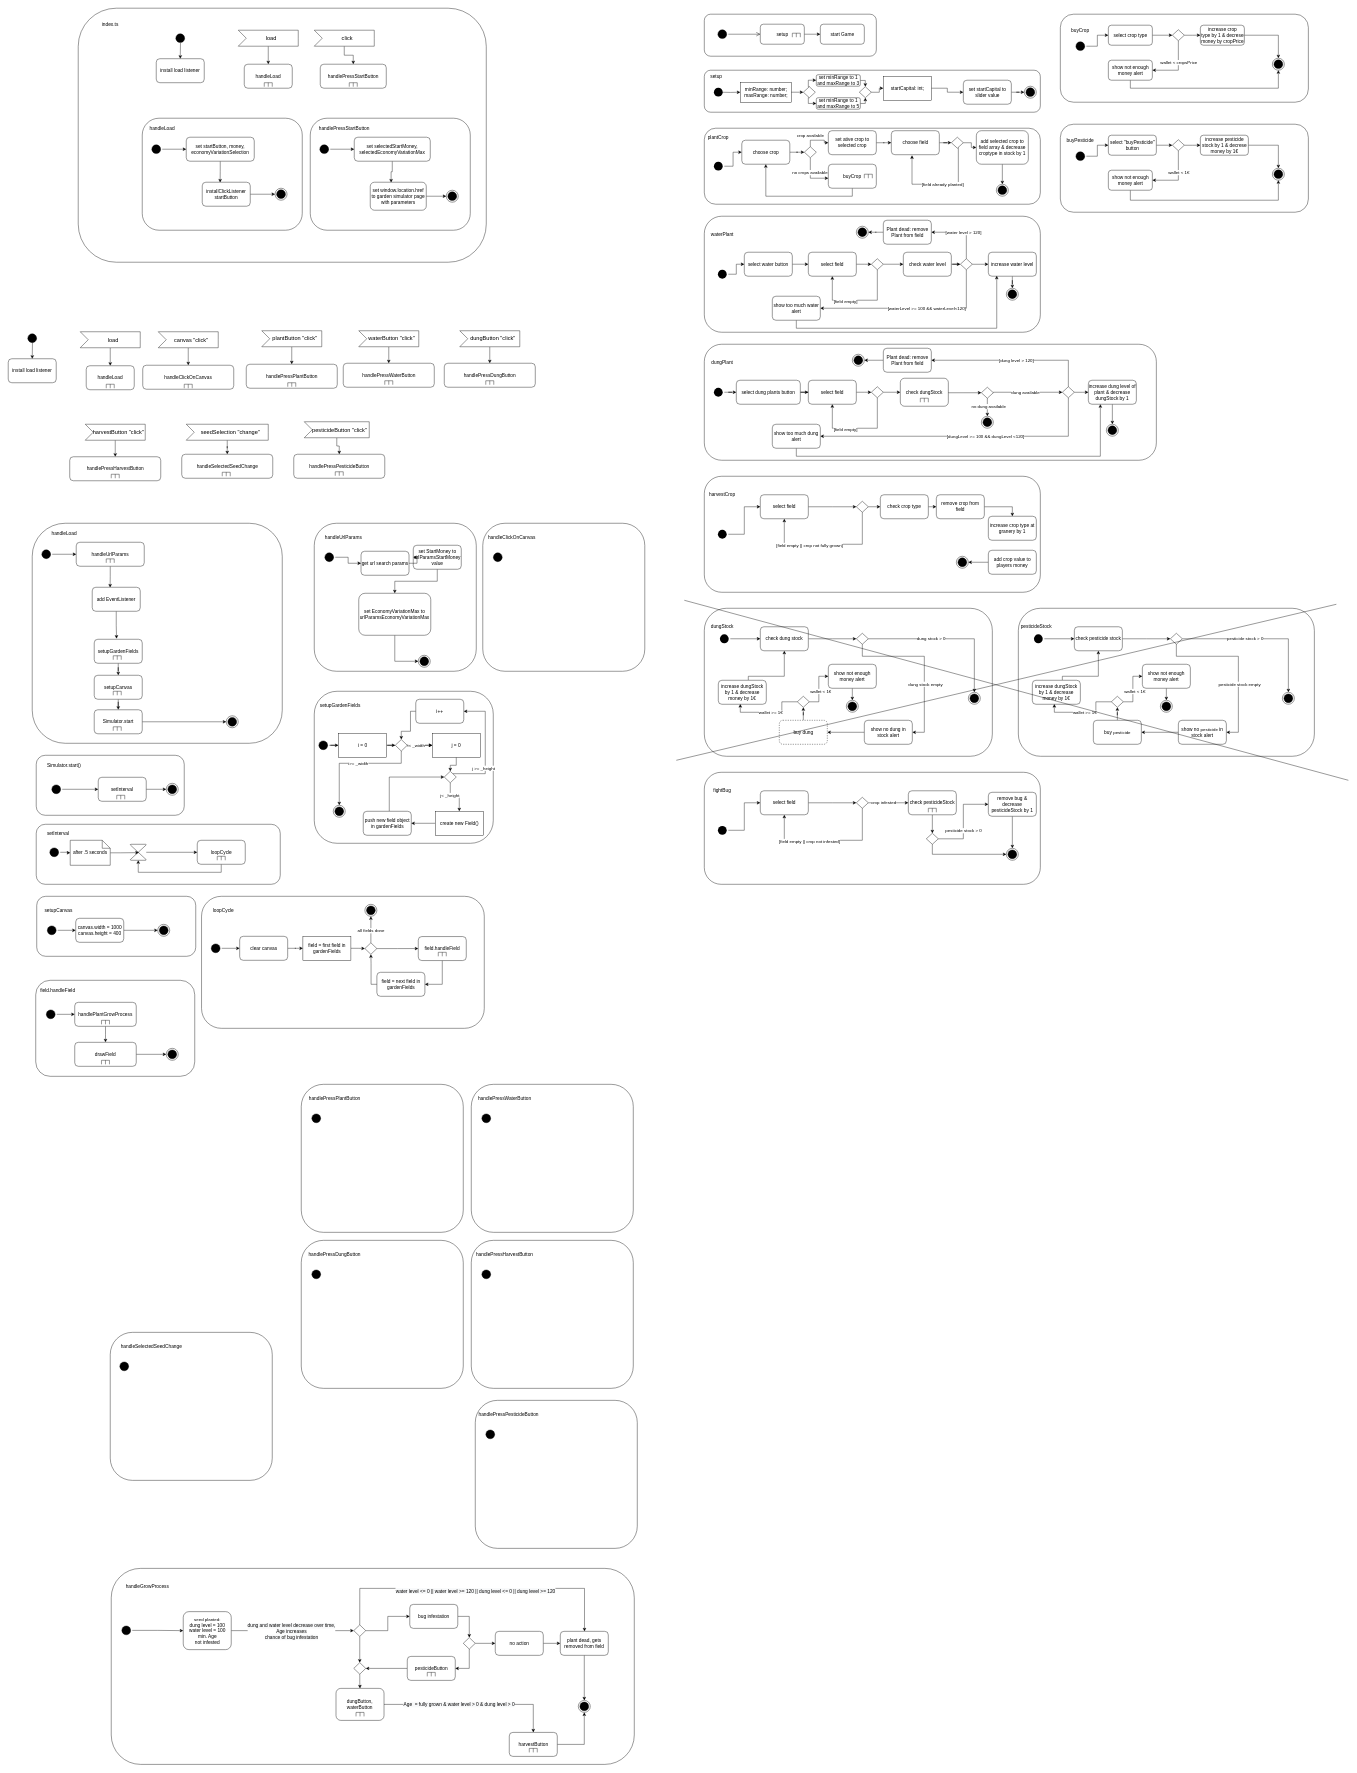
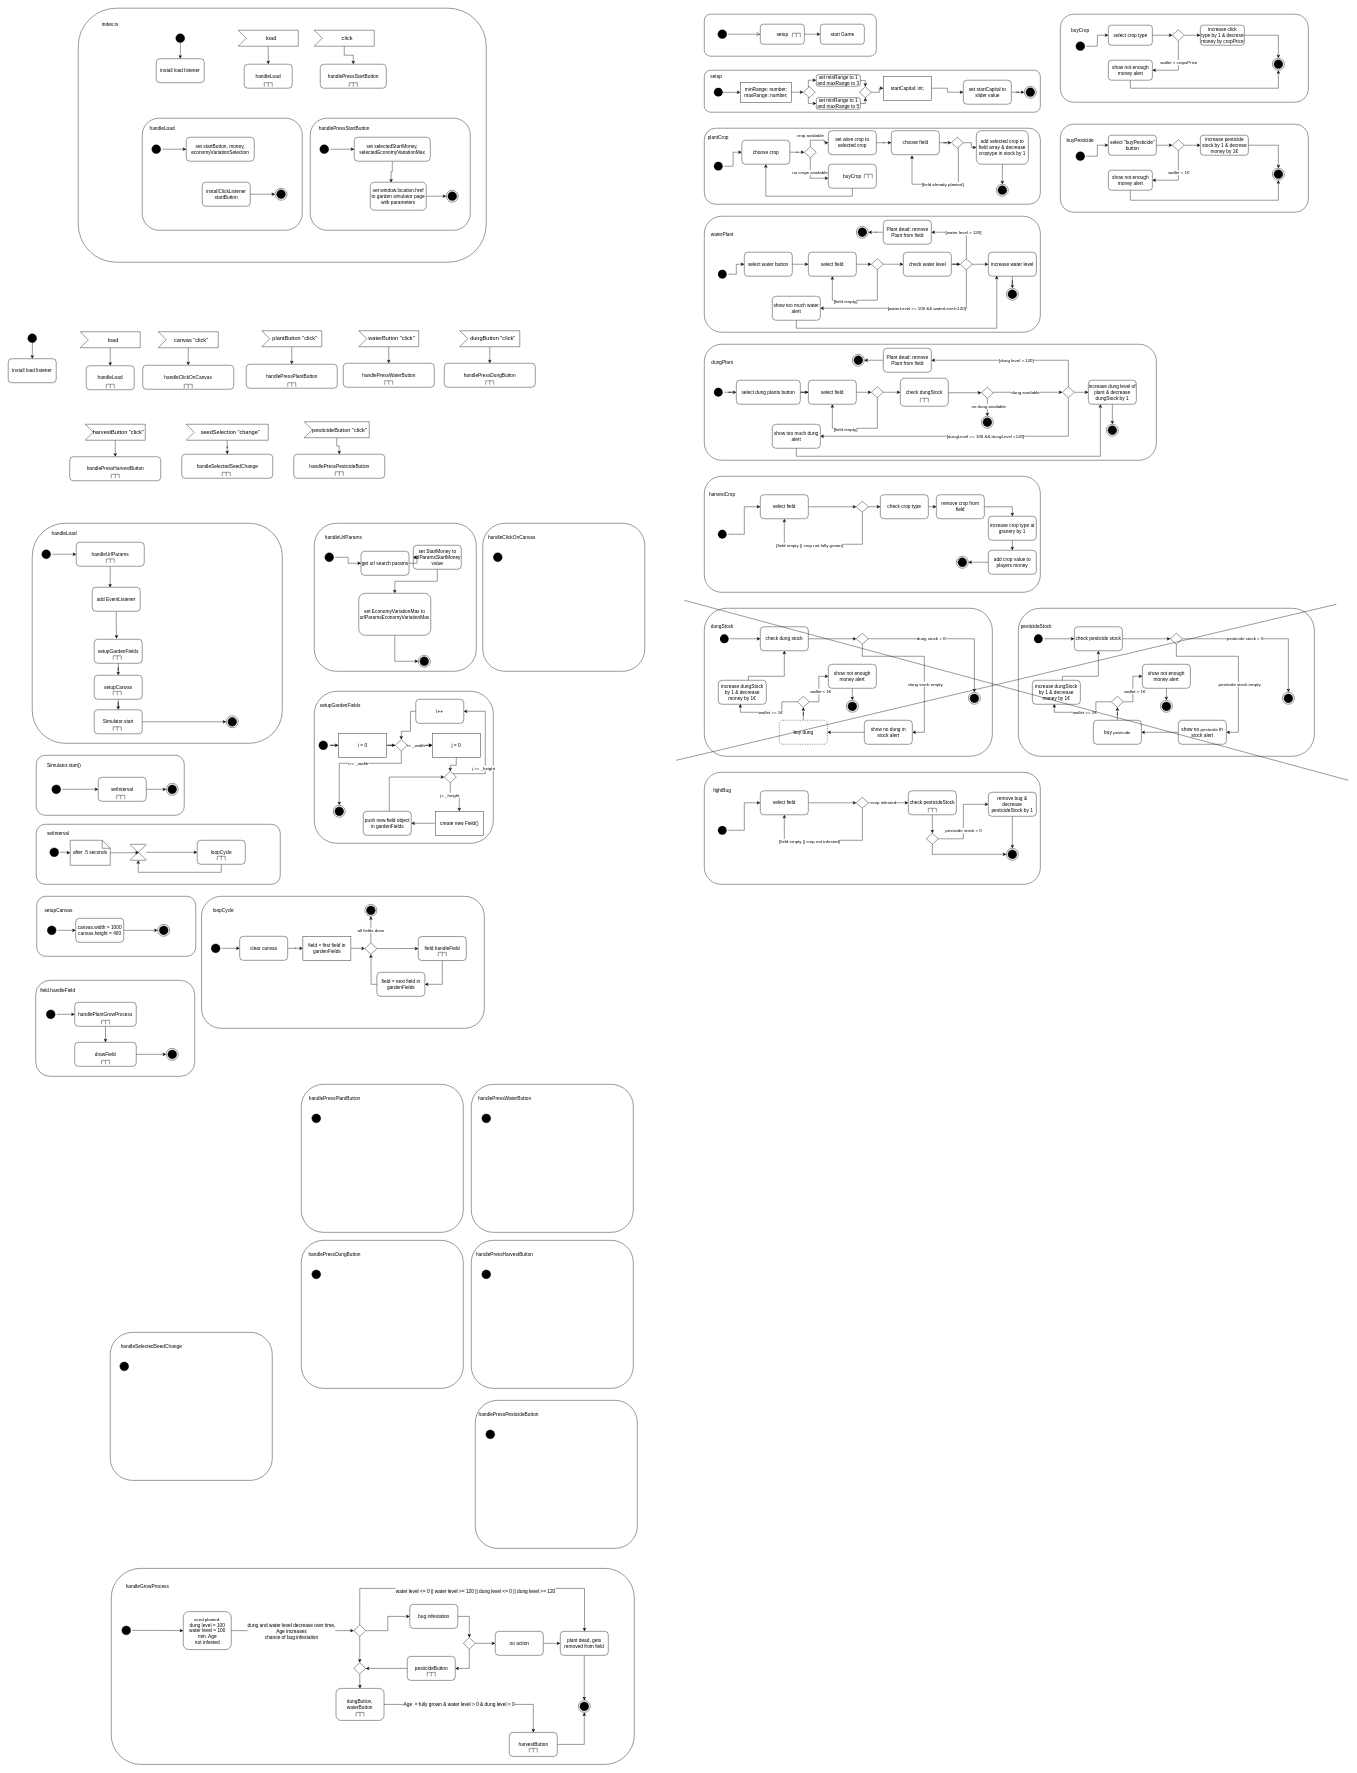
- <mxCell id="194" value="&lt;div&gt;increase crop&lt;br&gt;&lt;/div&gt;&lt;div&gt;type by 1 &amp;amp; decrese&lt;/div&gt;&lt;div&gt;money by cropPrice&lt;br&gt;&lt;/div&gt;" style="html=1;rounded=1;" parent="1" vertex="1"><mxGeometry x="3000" y="62.5" width="110" height="50" as="geometry" /></mxCell>
+ <mxCell id="194" value="&lt;div&gt;increase click&lt;br&gt;&lt;/div&gt;&lt;div&gt;type by 1 &amp;amp; decrese&lt;/div&gt;&lt;div&gt;money by cropPrice&lt;br&gt;&lt;/div&gt;" style="html=1;rounded=1;" parent="1" vertex="1"><mxGeometry x="3000" y="62.5" width="110" height="50" as="geometry" /></mxCell>
- <mxCell id="272" style="edgeStyle=orthogonalEdgeStyle;rounded=0;orthogonalLoop=1;jettySize=auto;html=1;entryX=0.372;entryY=0.011;entryDx=0;entryDy=0;entryPerimeter=0;" edge="1" parent="1" source="273" target="275"><mxGeometry relative="1" as="geometry" /></mxCell>
+ <mxCell id="123" style="edgeStyle=orthogonalEdgeStyle;rounded=0;orthogonalLoop=1;jettySize=auto;html=1;exitX=0.5;exitY=1;exitDx=0;exitDy=0;entryX=0.5;entryY=0;entryDx=0;entryDy=0;" parent="1" source="124" target="229" edge="1"><mxGeometry relative="1" as="geometry" /></mxCell>
